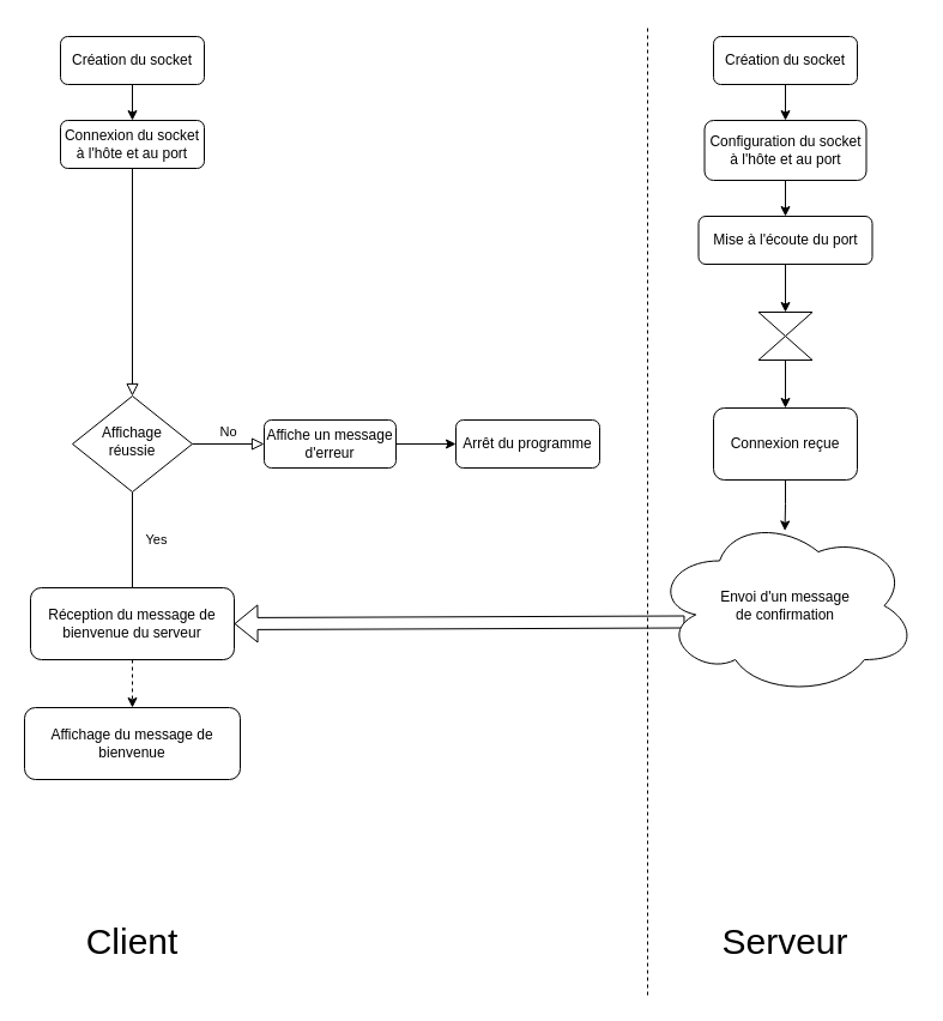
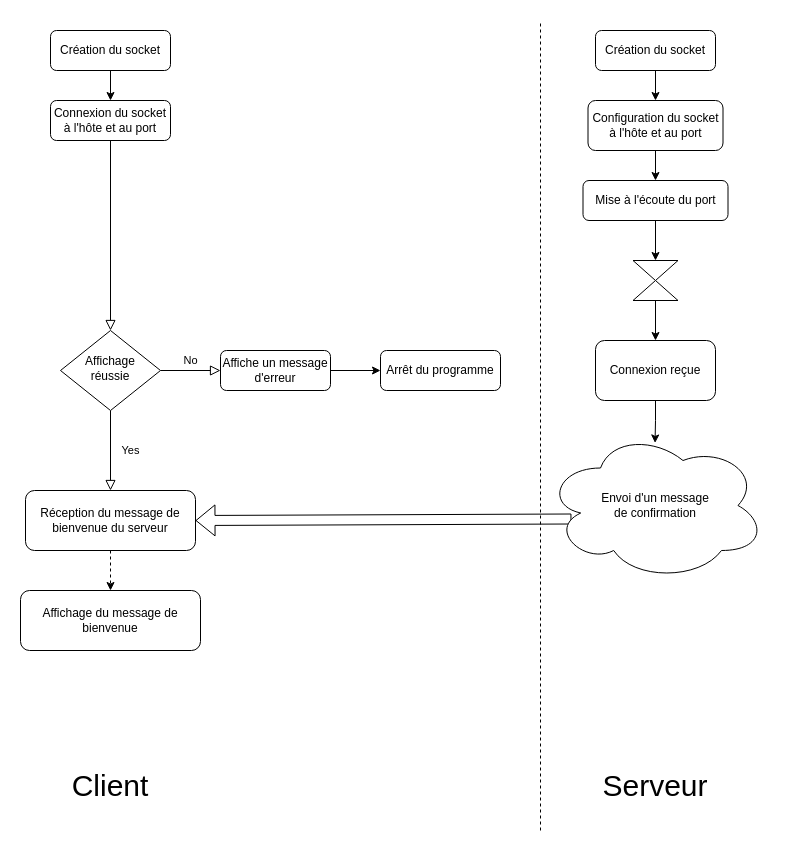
- <mxCell id="4" value="Yes" style="rounded=0;html=1;jettySize=auto;orthogonalLoop=1;fontSize=11;endArrow=none;endFill=0;endSize=8;strokeWidth=1;shadow=0;labelBackgroundColor=none;edgeStyle=orthogonalEdgeStyle;entryX=0.5;entryY=0;entryDx=0;entryDy=0;" parent="1" source="6" target="13" edge="1"><mxGeometry y="20" relative="1" as="geometry"><mxPoint as="offset" /><mxPoint x="110" y="330" as="sourcePoint" /><mxPoint x="110" y="370" as="targetPoint" /></mxGeometry></mxCell>
+ <mxCell id="4" value="Yes" style="rounded=0;html=1;jettySize=auto;orthogonalLoop=1;fontSize=11;endArrow=block;endFill=0;endSize=8;strokeWidth=1;shadow=0;labelBackgroundColor=none;edgeStyle=orthogonalEdgeStyle;entryX=0.5;entryY=0;entryDx=0;entryDy=0;" parent="1" source="6" target="13" edge="1"><mxGeometry y="20" relative="1" as="geometry"><mxPoint as="offset" /><mxPoint x="110" y="330" as="sourcePoint" /><mxPoint x="110" y="370" as="targetPoint" /></mxGeometry></mxCell>
